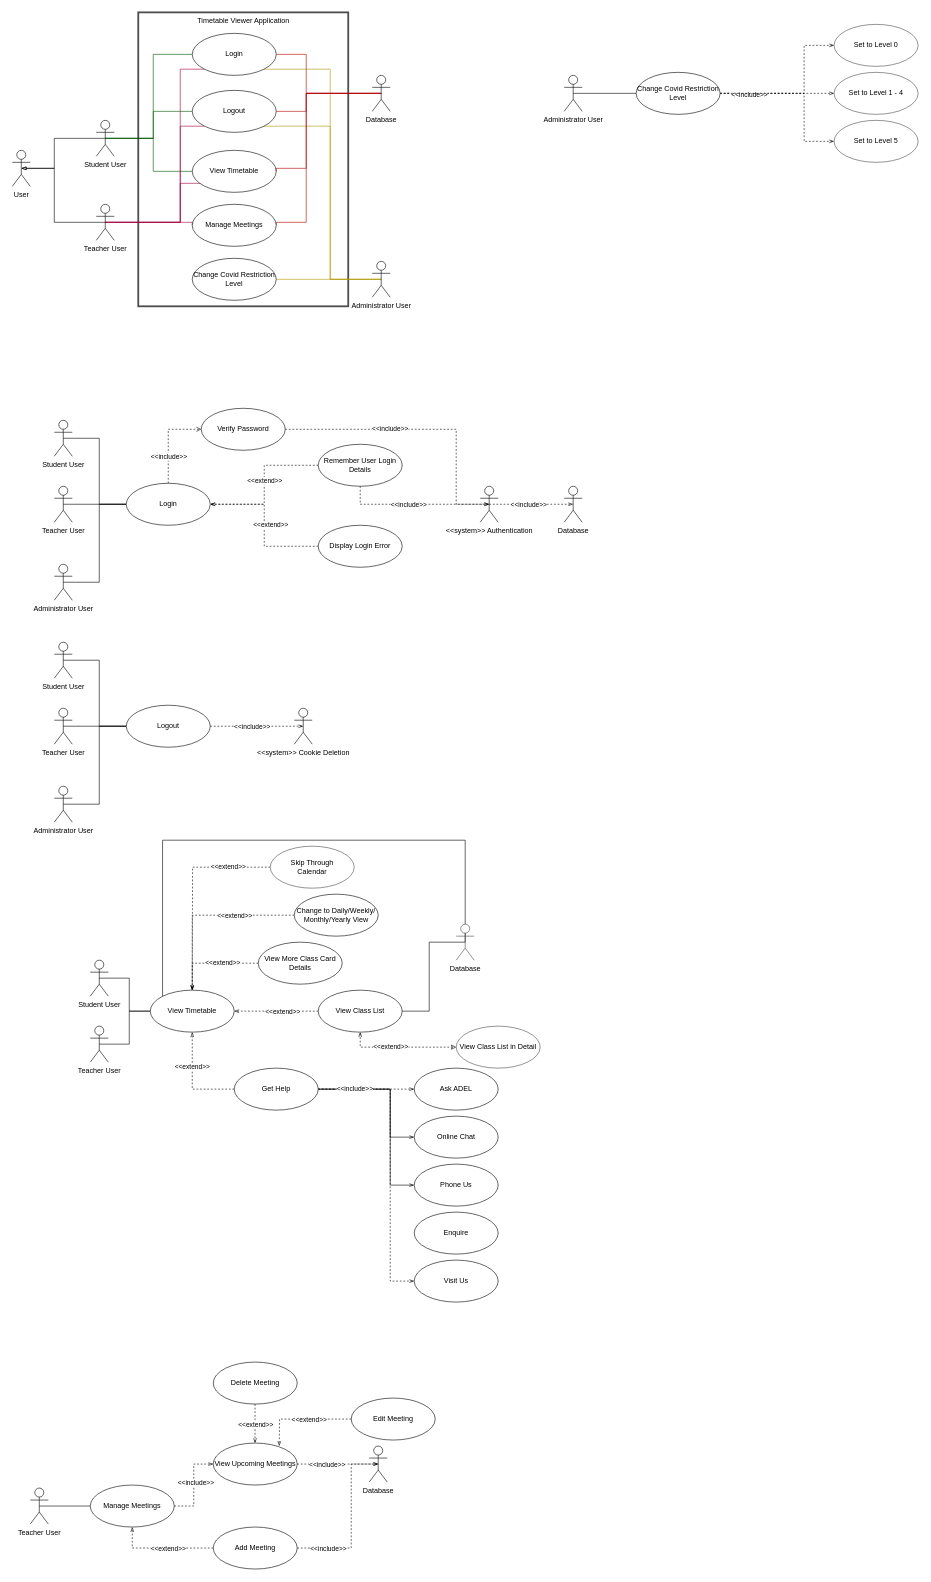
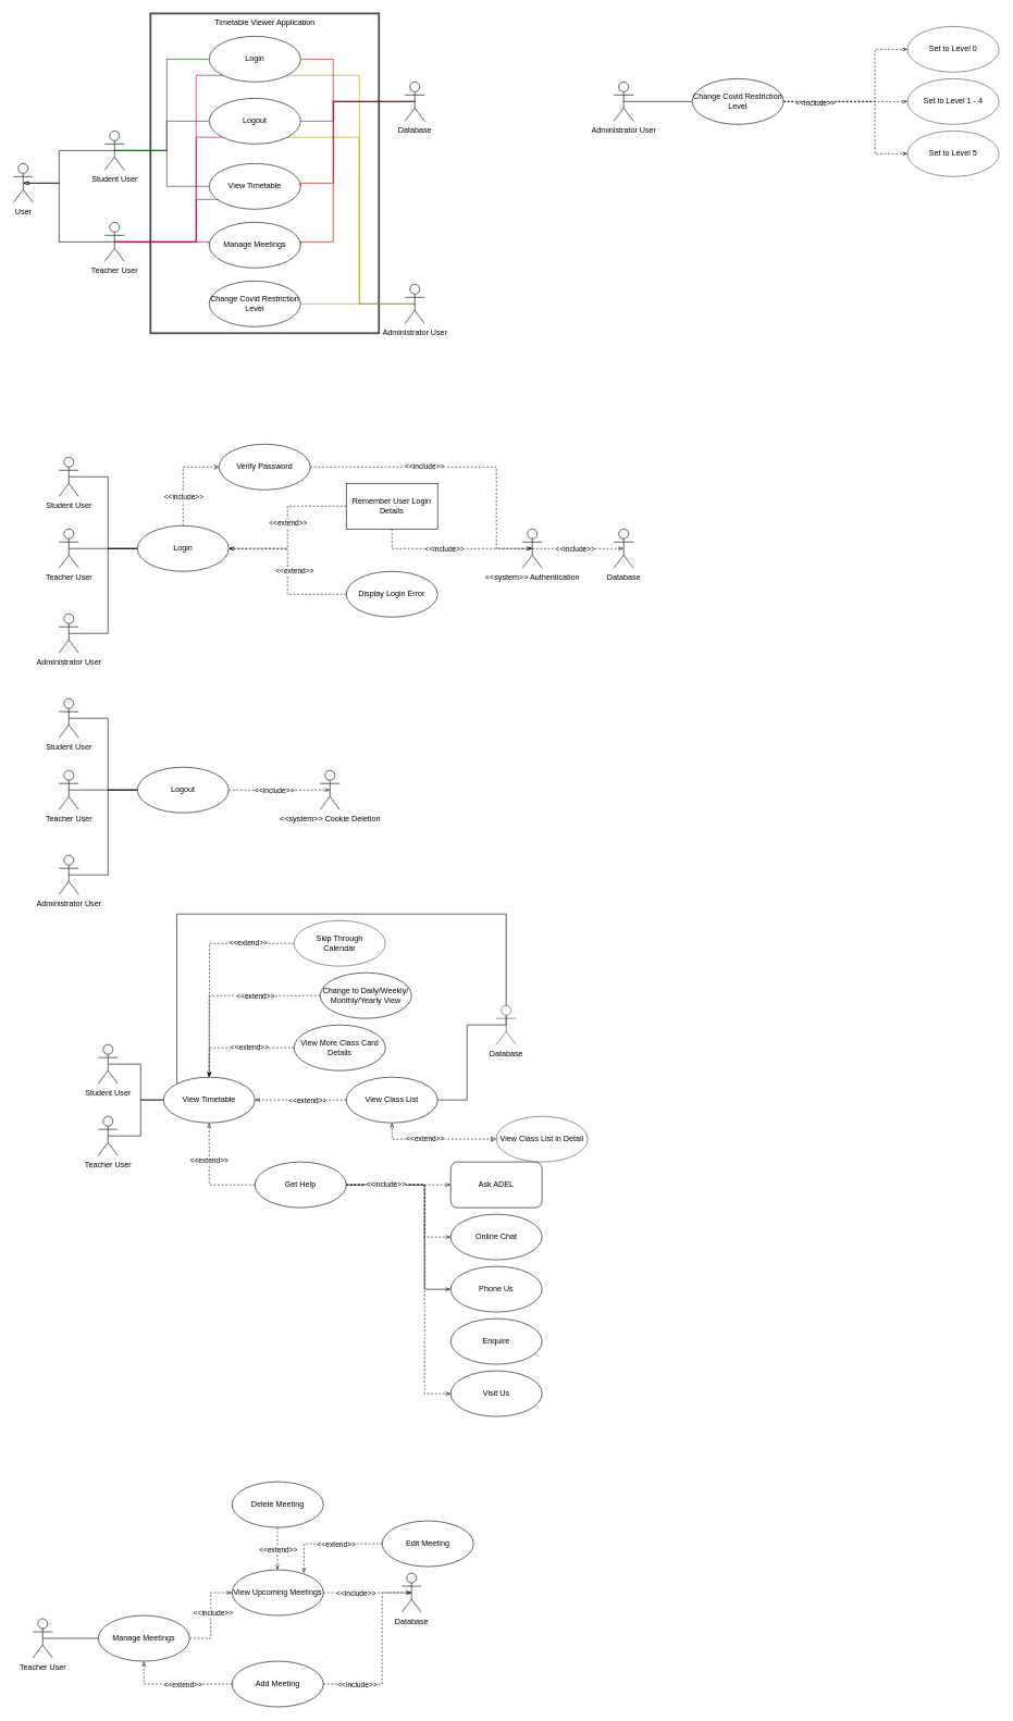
- <mxCell id="38" value="Remember User Login Details" style="ellipse;whiteSpace=wrap;html=1;" parent="1" vertex="1"><mxGeometry x="530" y="740" width="140" height="70" as="geometry" /></mxCell>
+ <mxCell id="38" value="Remember User Login Details" style="whiteSpace=wrap;html=1;rounded=0;" parent="1" vertex="1"><mxGeometry x="530" y="740" width="140" height="70" as="geometry" /></mxCell>
- <mxCell id="82" value="View More Class Card Details" style="ellipse;whiteSpace=wrap;html=1;" parent="1" vertex="1"><mxGeometry x="430" y="1570" width="140" height="70" as="geometry" /></mxCell>
+ <mxCell id="82" value="View More Class Card Details" style="ellipse;whiteSpace=wrap;html=1;" parent="1" vertex="1"><mxGeometry x="450" y="1570" width="140" height="70" as="geometry" /></mxCell>
- <mxCell id="76" value="Ask ADEL" style="ellipse;whiteSpace=wrap;html=1;" parent="1" vertex="1"><mxGeometry x="690" y="1780" width="140" height="70" as="geometry" /></mxCell>
+ <mxCell id="76" value="Ask ADEL" style="whiteSpace=wrap;html=1;rounded=1;" parent="1" vertex="1"><mxGeometry x="690" y="1780" width="140" height="70" as="geometry" /></mxCell>
- <mxCell id="86" style="edgeStyle=orthogonalEdgeStyle;rounded=0;orthogonalLoop=1;jettySize=auto;html=1;exitX=1;exitY=0.5;exitDx=0;exitDy=0;entryX=0;entryY=0.5;entryDx=0;entryDy=0;dashed=0;endArrow=openThin;endFill=0;" parent="1" source="90" target="77" edge="1"><mxGeometry relative="1" as="geometry"><Array as="points"><mxPoint x="650" y="1815" /><mxPoint x="650" y="1895" /></Array></mxGeometry></mxCell>
+ <mxCell id="86" style="edgeStyle=orthogonalEdgeStyle;rounded=0;orthogonalLoop=1;jettySize=auto;html=1;exitX=1;exitY=0.5;exitDx=0;exitDy=0;entryX=0;entryY=0.5;entryDx=0;entryDy=0;dashed=1;endArrow=openThin;endFill=0;" parent="1" source="90" target="77" edge="1"><mxGeometry relative="1" as="geometry"><Array as="points"><mxPoint x="650" y="1815" /><mxPoint x="650" y="1895" /></Array></mxGeometry></mxCell>
